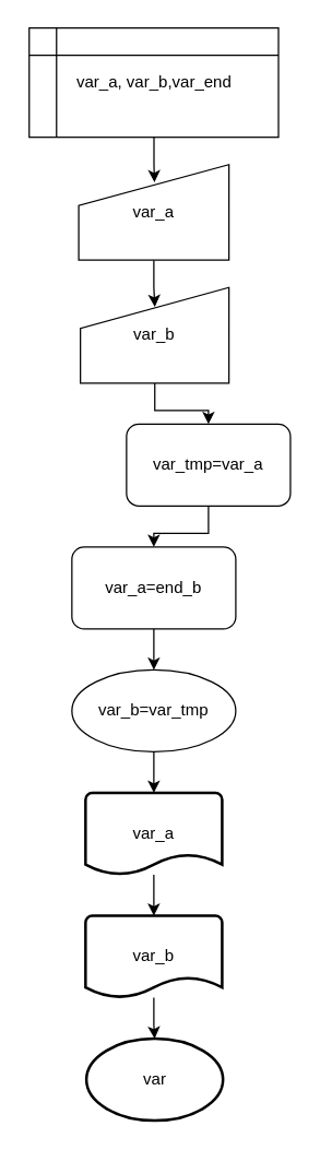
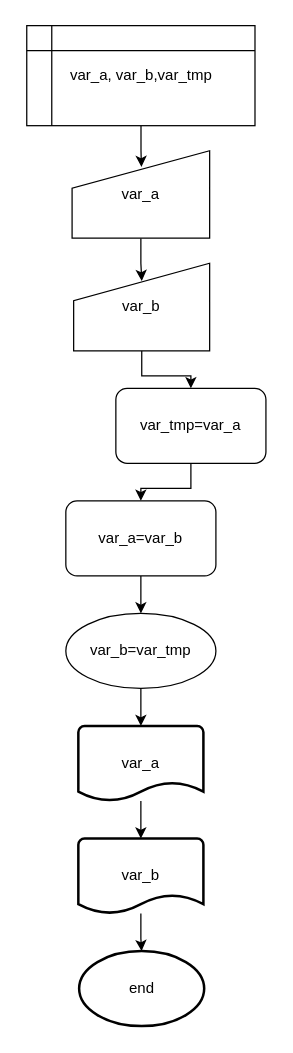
- <mxCell id="3" value="var_a, var_b,var_end" style="shape=internalStorage;whiteSpace=wrap;html=1;backgroundOutline=1;" parent="1" vertex="1"><mxGeometry x="20.75" y="20" width="182.5" height="80" as="geometry" /></mxCell>
+ <mxCell id="3" value="var_a, var_b,var_tmp" style="shape=internalStorage;whiteSpace=wrap;html=1;backgroundOutline=1;" parent="1" vertex="1"><mxGeometry x="20.75" y="20" width="182.5" height="80" as="geometry" /></mxCell>
- <mxCell id="11" value="var_a=end_b" style="rounded=1;whiteSpace=wrap;html=1;" vertex="1" parent="1"><mxGeometry x="52" y="400" width="120" height="60" as="geometry" /></mxCell>
+ <mxCell id="11" value="var_a=var_b" style="rounded=1;whiteSpace=wrap;html=1;" vertex="1" parent="1"><mxGeometry x="52" y="400" width="120" height="60" as="geometry" /></mxCell>
- <mxCell id="18" value="var" style="strokeWidth=2;html=1;shape=mxgraph.flowchart.start_1;whiteSpace=wrap;" vertex="1" parent="1"><mxGeometry x="62.63" y="760" width="100" height="60" as="geometry" /></mxCell>
+ <mxCell id="18" value="end" style="strokeWidth=2;html=1;shape=mxgraph.flowchart.start_1;whiteSpace=wrap;" vertex="1" parent="1"><mxGeometry x="62.63" y="760" width="100" height="60" as="geometry" /></mxCell>
